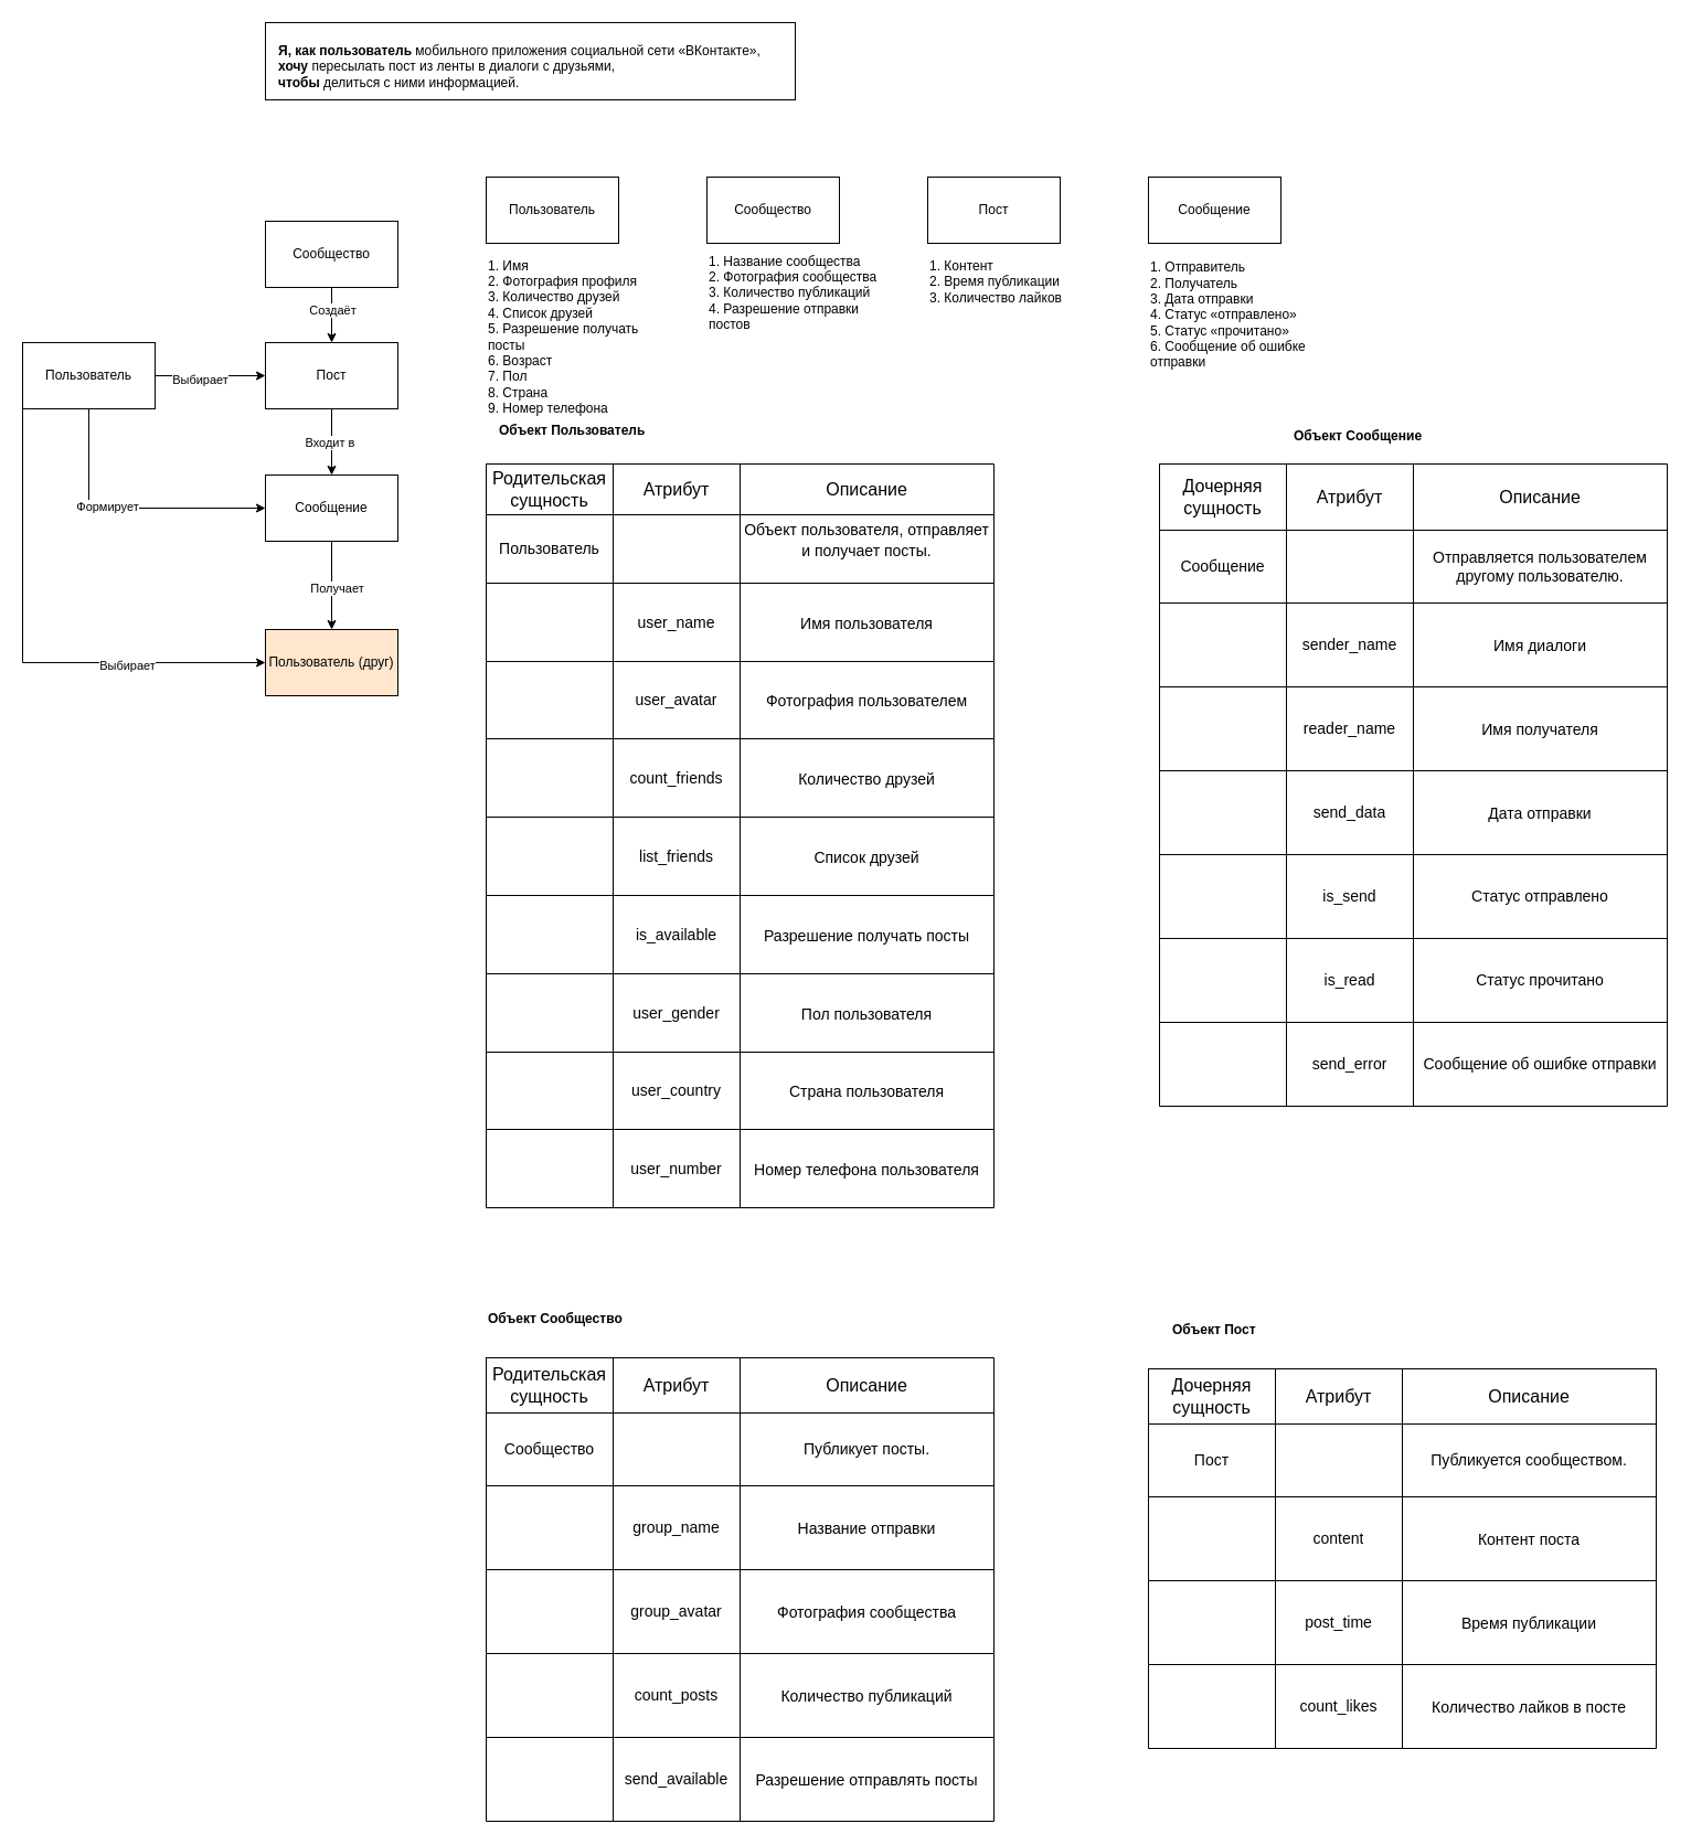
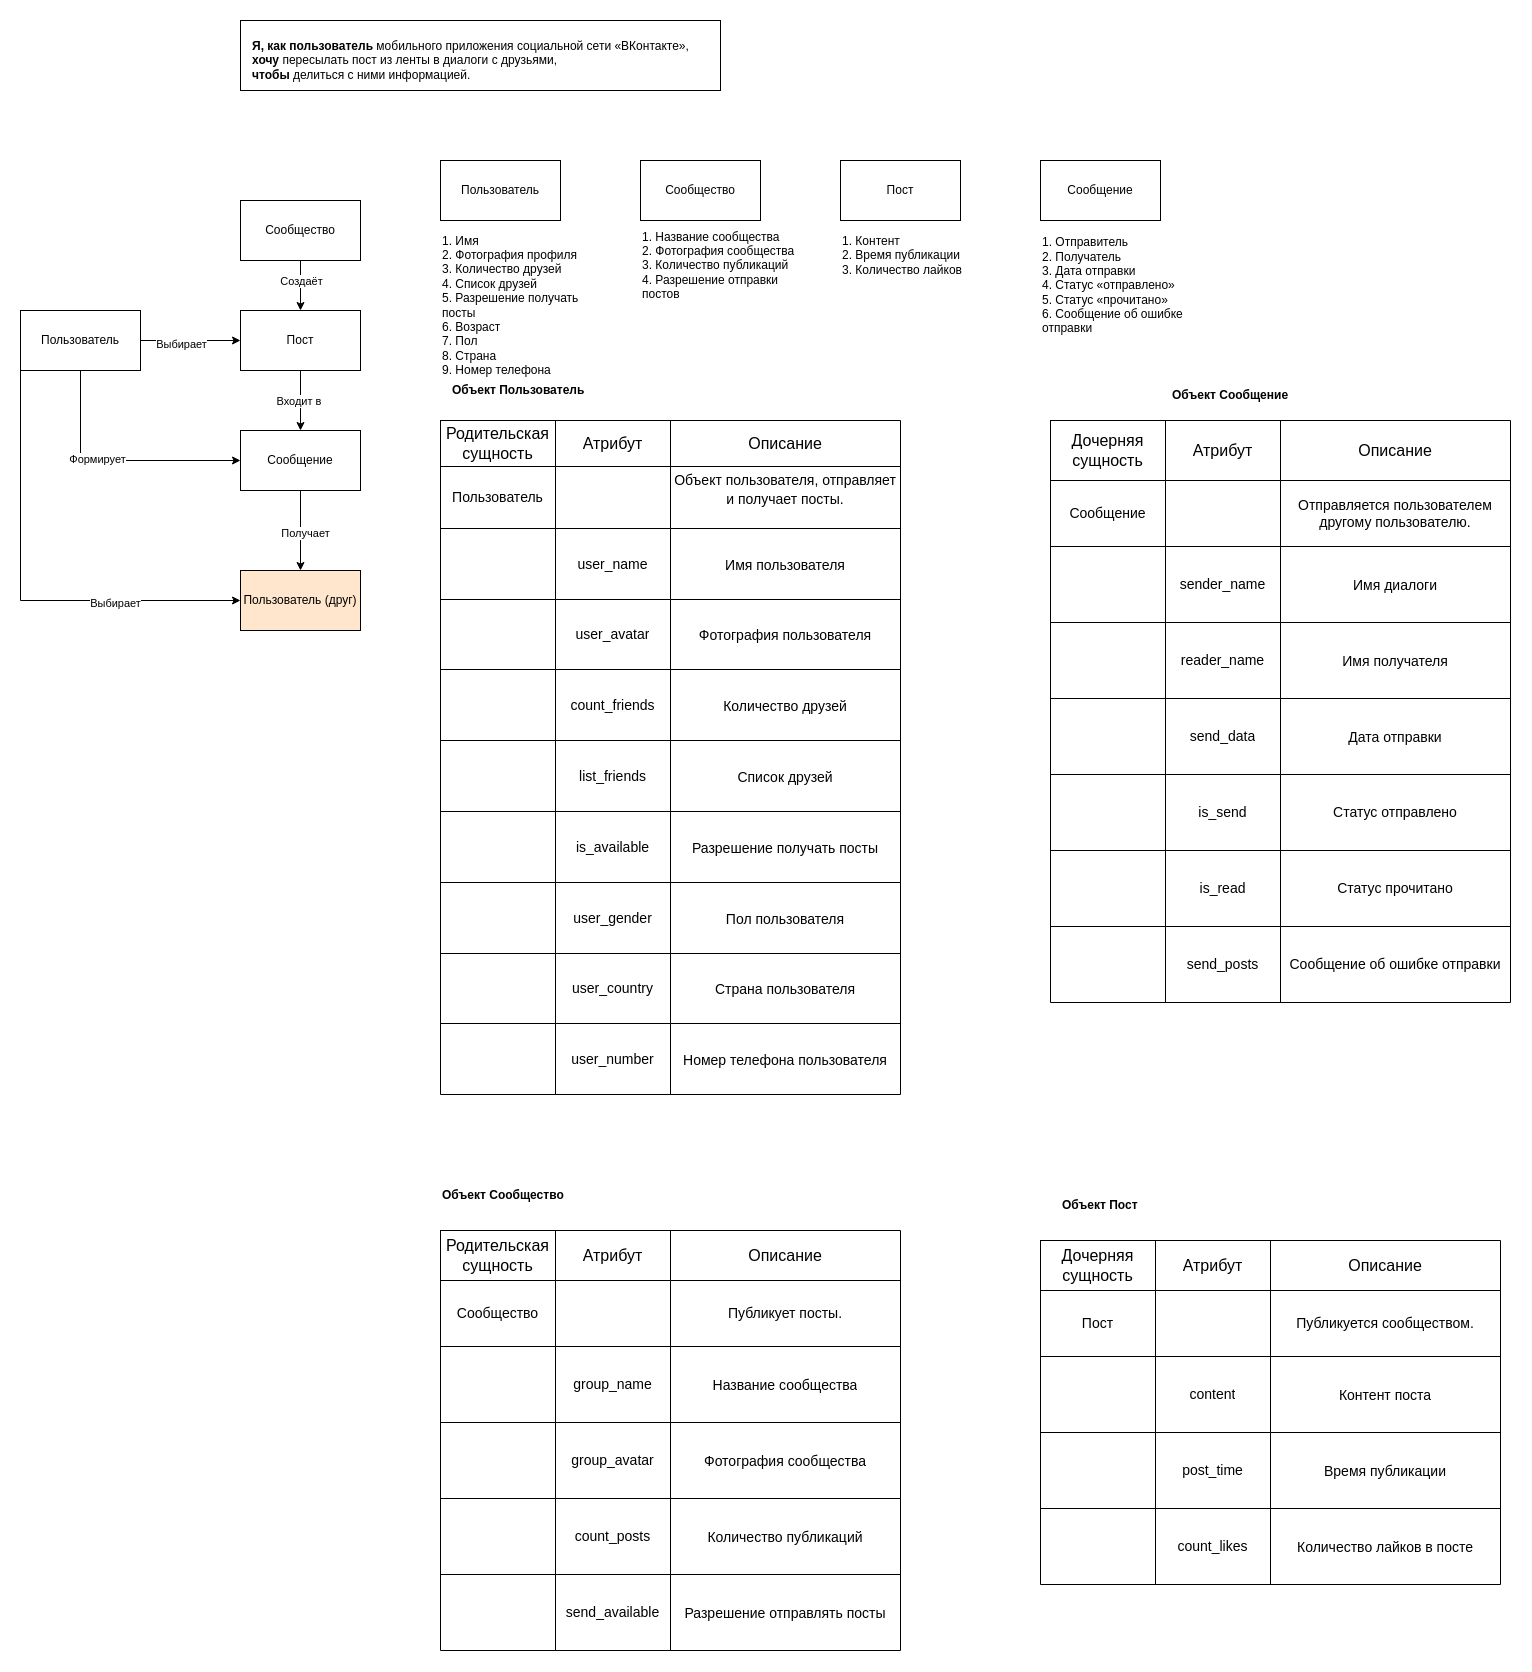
- <mxCell id="37" value="&lt;font style=&quot;font-size: 14px;&quot;&gt;Фотография пользователем&lt;/font&gt;" style="shape=partialRectangle;html=1;whiteSpace=wrap;connectable=0;strokeColor=inherit;overflow=hidden;fillColor=none;top=0;left=0;bottom=0;right=0;pointerEvents=1;fontSize=16;" vertex="1" parent="34"><mxGeometry x="230" width="230" height="70" as="geometry"><mxRectangle width="230" height="70" as="alternateBounds" /></mxGeometry></mxCell>
+ <mxCell id="37" value="&lt;font style=&quot;font-size: 14px;&quot;&gt;Фотография пользователя&lt;/font&gt;" style="shape=partialRectangle;html=1;whiteSpace=wrap;connectable=0;strokeColor=inherit;overflow=hidden;fillColor=none;top=0;left=0;bottom=0;right=0;pointerEvents=1;fontSize=16;" vertex="1" parent="34"><mxGeometry x="230" width="230" height="70" as="geometry"><mxRectangle width="230" height="70" as="alternateBounds" /></mxGeometry></mxCell>
- <mxCell id="143" value="send_error" style="shape=partialRectangle;html=1;whiteSpace=wrap;connectable=0;strokeColor=inherit;overflow=hidden;fillColor=none;top=0;left=0;bottom=0;right=0;pointerEvents=1;fontSize=14;" vertex="1" parent="141"><mxGeometry x="115" width="115" height="76" as="geometry"><mxRectangle width="115" height="76" as="alternateBounds" /></mxGeometry></mxCell>
+ <mxCell id="143" value="send_posts" style="shape=partialRectangle;html=1;whiteSpace=wrap;connectable=0;strokeColor=inherit;overflow=hidden;fillColor=none;top=0;left=0;bottom=0;right=0;pointerEvents=1;fontSize=14;" vertex="1" parent="141"><mxGeometry x="115" width="115" height="76" as="geometry"><mxRectangle width="115" height="76" as="alternateBounds" /></mxGeometry></mxCell>
- <mxCell id="74" value="&lt;span style=&quot;font-size: 14px;&quot;&gt;Название отправки&lt;/span&gt;" style="shape=partialRectangle;html=1;whiteSpace=wrap;connectable=0;strokeColor=inherit;overflow=hidden;fillColor=none;top=0;left=0;bottom=0;right=0;pointerEvents=1;fontSize=16;" vertex="1" parent="71"><mxGeometry x="230" width="230" height="76" as="geometry"><mxRectangle width="230" height="76" as="alternateBounds" /></mxGeometry></mxCell>
+ <mxCell id="74" value="&lt;span style=&quot;font-size: 14px;&quot;&gt;Название сообщества&lt;/span&gt;" style="shape=partialRectangle;html=1;whiteSpace=wrap;connectable=0;strokeColor=inherit;overflow=hidden;fillColor=none;top=0;left=0;bottom=0;right=0;pointerEvents=1;fontSize=16;" vertex="1" parent="71"><mxGeometry x="230" width="230" height="76" as="geometry"><mxRectangle width="230" height="76" as="alternateBounds" /></mxGeometry></mxCell>
